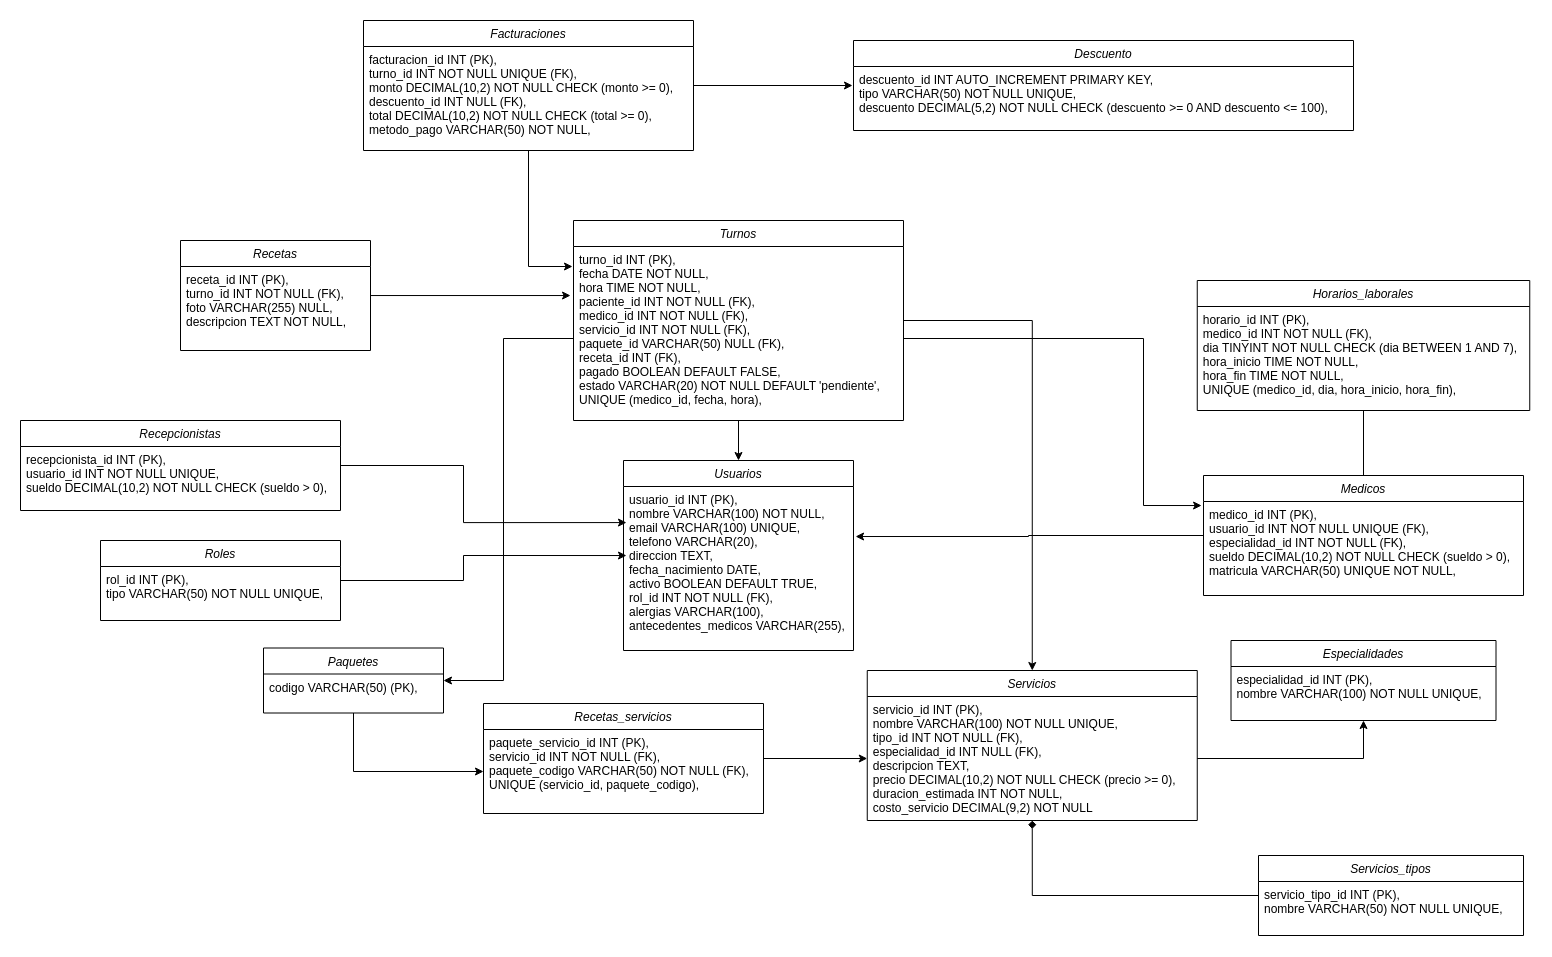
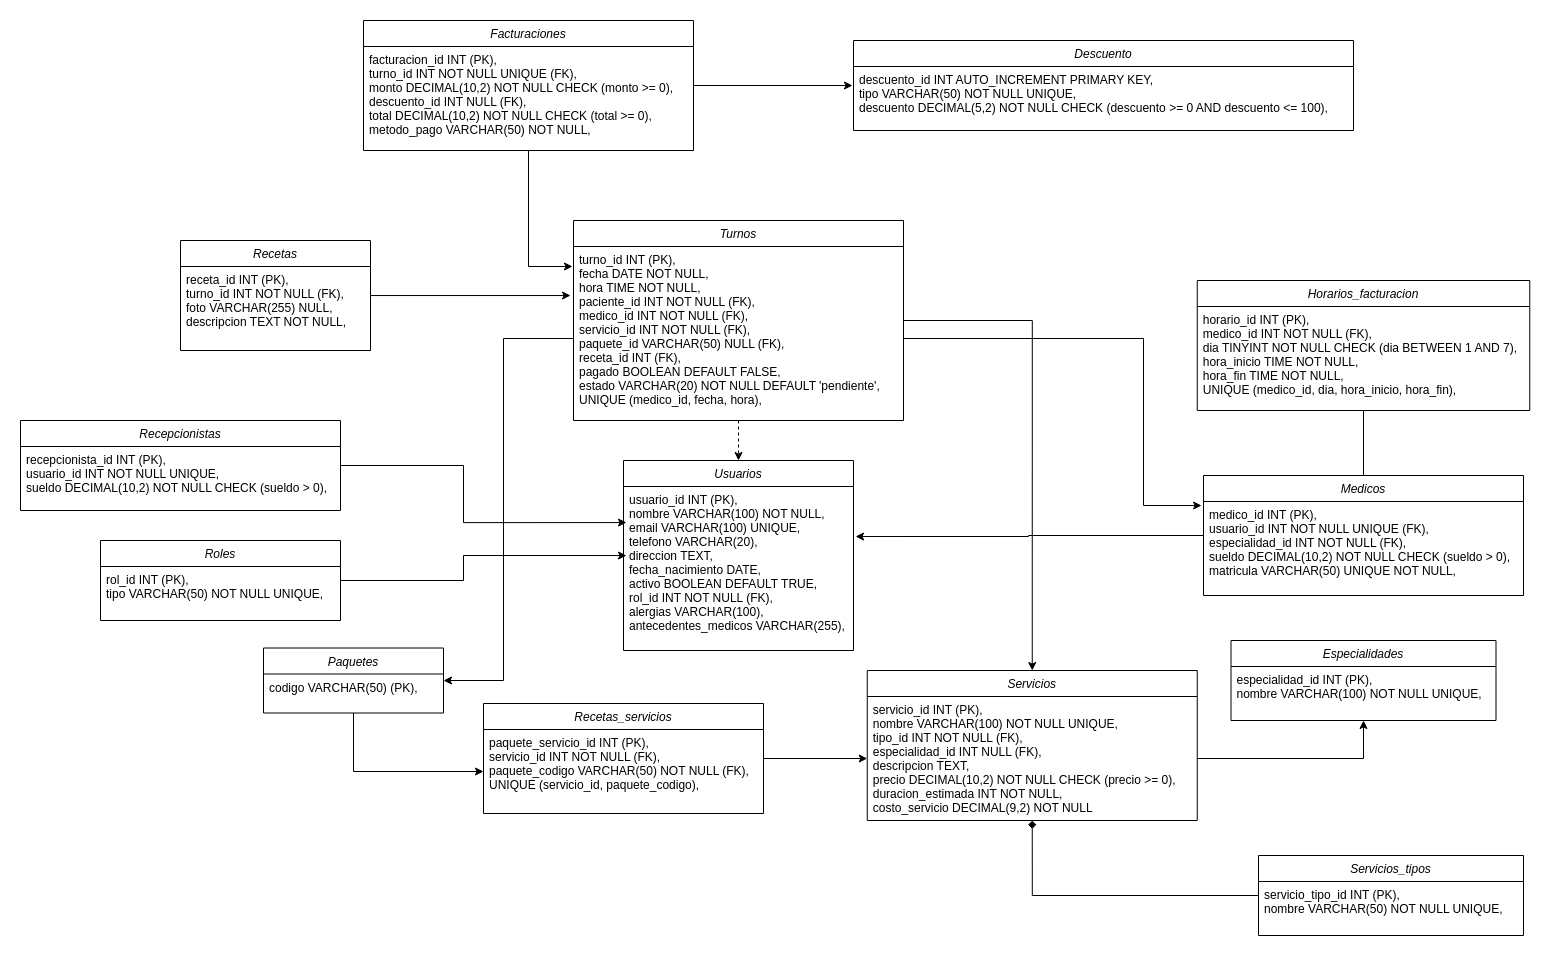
- <mxCell id="12" value="Horarios_laborales" style="swimlane;fontStyle=2;align=center;verticalAlign=top;childLayout=stackLayout;horizontal=1;startSize=26;horizontalStack=0;resizeParent=1;resizeLast=0;collapsible=1;marginBottom=0;rounded=0;shadow=0;strokeWidth=1;" parent="1" vertex="1"><mxGeometry x="1196.75" y="280" width="332.5" height="130" as="geometry"><mxRectangle x="230" y="140" width="160" height="26" as="alternateBounds" /></mxGeometry></mxCell>
+ <mxCell id="12" value="Horarios_facturacion" style="swimlane;fontStyle=2;align=center;verticalAlign=top;childLayout=stackLayout;horizontal=1;startSize=26;horizontalStack=0;resizeParent=1;resizeLast=0;collapsible=1;marginBottom=0;rounded=0;shadow=0;strokeWidth=1;" parent="1" vertex="1"><mxGeometry x="1196.75" y="280" width="332.5" height="130" as="geometry"><mxRectangle x="230" y="140" width="160" height="26" as="alternateBounds" /></mxGeometry></mxCell>
- <mxCell id="26" style="edgeStyle=orthogonalEdgeStyle;rounded=0;orthogonalLoop=1;jettySize=auto;html=1;entryX=0.5;entryY=0;entryDx=0;entryDy=0;" parent="1" source="27" target="4" edge="1"><mxGeometry relative="1" as="geometry" /></mxCell>
+ <mxCell id="26" style="edgeStyle=orthogonalEdgeStyle;rounded=0;orthogonalLoop=1;jettySize=auto;html=1;entryX=0.5;entryY=0;entryDx=0;entryDy=0;dashed=1;" parent="1" source="27" target="4" edge="1"><mxGeometry relative="1" as="geometry" /></mxCell>
